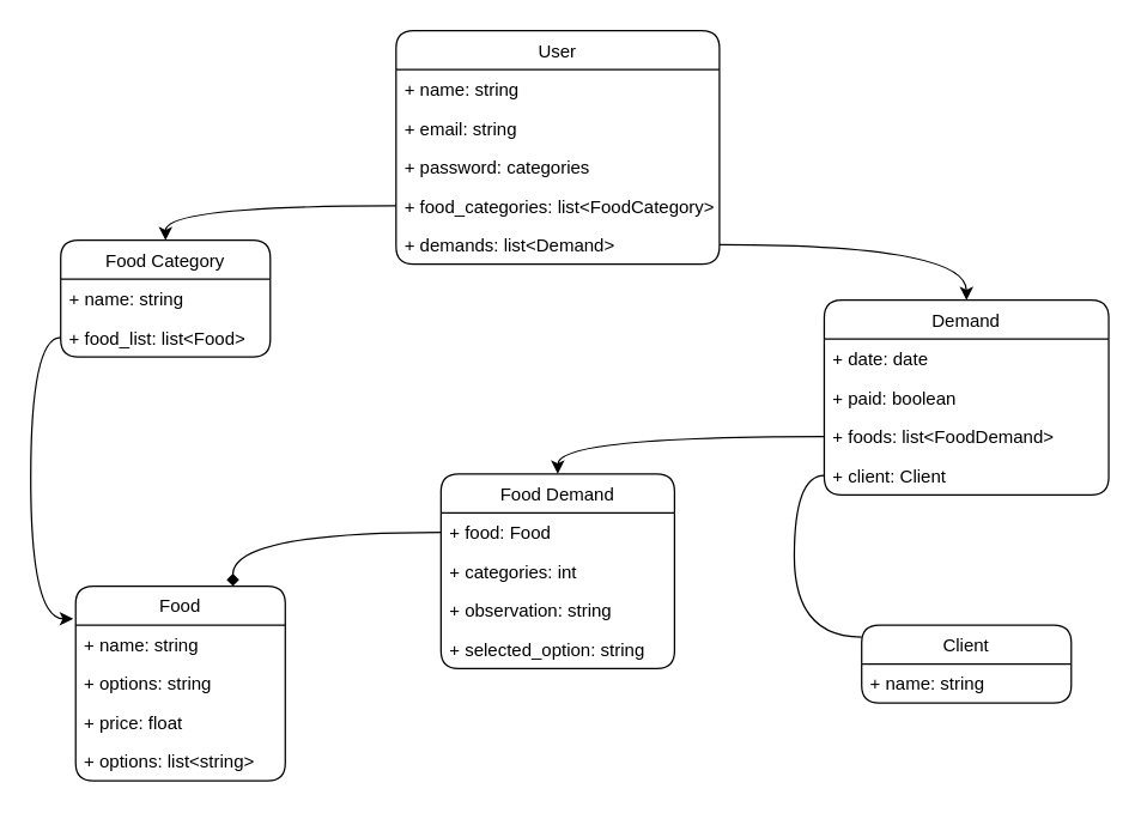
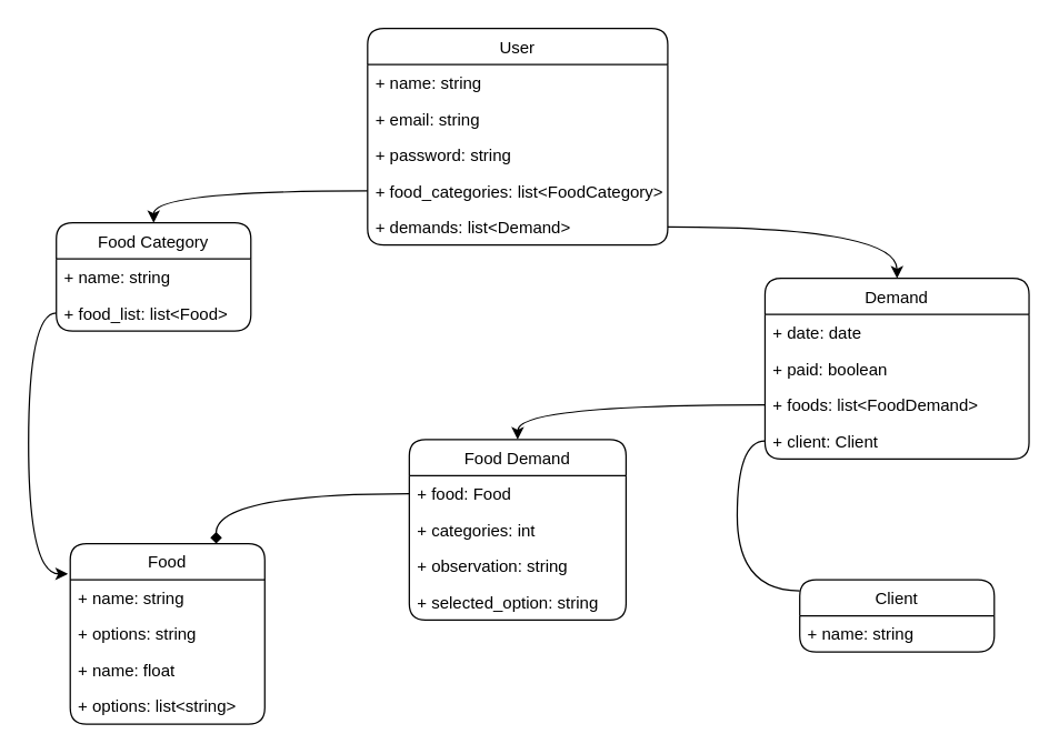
- <mxCell id="5" value="+ password: categories" style="text;strokeColor=none;fillColor=none;align=left;verticalAlign=top;spacingLeft=4;spacingRight=4;overflow=hidden;rotatable=0;points=[[0,0.5],[1,0.5]];portConstraint=eastwest;rounded=1;" parent="2" vertex="1"><mxGeometry y="78" width="216" height="26" as="geometry" /></mxCell>
+ <mxCell id="5" value="+ password: string" style="text;strokeColor=none;fillColor=none;align=left;verticalAlign=top;spacingLeft=4;spacingRight=4;overflow=hidden;rotatable=0;points=[[0,0.5],[1,0.5]];portConstraint=eastwest;rounded=1;" parent="2" vertex="1"><mxGeometry y="78" width="216" height="26" as="geometry" /></mxCell>
- <mxCell id="24" value="+ price: float" style="text;strokeColor=none;fillColor=none;align=left;verticalAlign=top;spacingLeft=4;spacingRight=4;overflow=hidden;rotatable=0;points=[[0,0.5],[1,0.5]];portConstraint=eastwest;rounded=1;" parent="21" vertex="1"><mxGeometry y="78" width="140" height="26" as="geometry" /></mxCell>
+ <mxCell id="24" value="+ name: float" style="text;strokeColor=none;fillColor=none;align=left;verticalAlign=top;spacingLeft=4;spacingRight=4;overflow=hidden;rotatable=0;points=[[0,0.5],[1,0.5]];portConstraint=eastwest;rounded=1;" parent="21" vertex="1"><mxGeometry y="78" width="140" height="26" as="geometry" /></mxCell>
